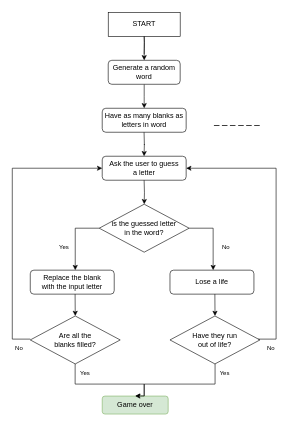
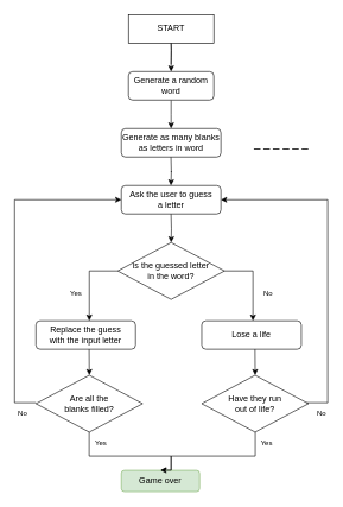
- <mxCell id="7" value="Have as many blanks as letters in word" style="rounded=1;whiteSpace=wrap;html=1;" vertex="1" parent="1"><mxGeometry x="170" y="180" width="140" height="40" as="geometry" /></mxCell>
+ <mxCell id="7" value="Generate as many blanks as letters in word" style="rounded=1;whiteSpace=wrap;html=1;" vertex="1" parent="1"><mxGeometry x="170" y="180" width="140" height="40" as="geometry" /></mxCell>
- <mxCell id="17" value="Replace the blank&lt;br&gt;with the input letter" style="rounded=1;whiteSpace=wrap;html=1;" vertex="1" parent="1"><mxGeometry x="50" y="450" width="140" height="40" as="geometry" /></mxCell>
+ <mxCell id="17" value="Replace the guess&lt;br&gt;with the input letter" style="rounded=1;whiteSpace=wrap;html=1;" vertex="1" parent="1"><mxGeometry x="50" y="450" width="140" height="40" as="geometry" /></mxCell>
